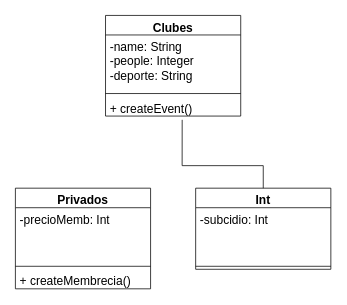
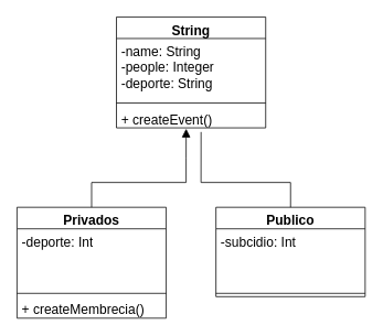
- <mxCell id="2" value="Clubes&lt;br&gt;" style="swimlane;fontStyle=1;align=center;verticalAlign=top;childLayout=stackLayout;horizontal=1;startSize=26;horizontalStack=0;resizeParent=1;resizeParentMax=0;resizeLast=0;collapsible=1;marginBottom=0;whiteSpace=wrap;html=1;fontSize=16;" vertex="1" parent="1"><mxGeometry x="140" y="20" width="180" height="134" as="geometry" /></mxCell>
+ <mxCell id="2" value="String&lt;br&gt;" style="swimlane;fontStyle=1;align=center;verticalAlign=top;childLayout=stackLayout;horizontal=1;startSize=26;horizontalStack=0;resizeParent=1;resizeParentMax=0;resizeLast=0;collapsible=1;marginBottom=0;whiteSpace=wrap;html=1;fontSize=16;" vertex="1" parent="1"><mxGeometry x="140" y="20" width="180" height="134" as="geometry" /></mxCell>
+ <mxCell id="14" value="" style="html=1;verticalAlign=bottom;endArrow=block;curved=0;rounded=0;fontSize=12;startSize=8;endSize=8;exitX=0.5;exitY=0;exitDx=0;exitDy=0;entryX=0.467;entryY=1.038;entryDx=0;entryDy=0;entryPerimeter=0;" edge="1" parent="1" source="6" target="5"><mxGeometry width="80" relative="1" as="geometry"><mxPoint x="100" y="220" as="sourcePoint" /><mxPoint x="180" y="220" as="targetPoint" /><Array as="points"><mxPoint x="110" y="220" /><mxPoint x="224" y="220" /><mxPoint x="224" y="190" /></Array></mxGeometry></mxCell>
- <mxCell id="10" value="Int" style="swimlane;fontStyle=1;align=center;verticalAlign=top;childLayout=stackLayout;horizontal=1;startSize=26;horizontalStack=0;resizeParent=1;resizeParentMax=0;resizeLast=0;collapsible=1;marginBottom=0;whiteSpace=wrap;html=1;fontSize=16;" vertex="1" parent="1"><mxGeometry x="260" y="250" width="180" height="108" as="geometry" /></mxCell>
+ <mxCell id="10" value="Publico" style="swimlane;fontStyle=1;align=center;verticalAlign=top;childLayout=stackLayout;horizontal=1;startSize=26;horizontalStack=0;resizeParent=1;resizeParentMax=0;resizeLast=0;collapsible=1;marginBottom=0;whiteSpace=wrap;html=1;fontSize=16;" vertex="1" parent="1"><mxGeometry x="260" y="250" width="180" height="108" as="geometry" /></mxCell>
- <mxCell id="7" value="-precioMemb: Int" style="text;strokeColor=none;fillColor=none;align=left;verticalAlign=top;spacingLeft=4;spacingRight=4;overflow=hidden;rotatable=0;points=[[0,0.5],[1,0.5]];portConstraint=eastwest;whiteSpace=wrap;html=1;fontSize=16;" vertex="1" parent="6"><mxGeometry y="26" width="180" height="74" as="geometry" /></mxCell>
+ <mxCell id="7" value="-deporte: Int" style="text;strokeColor=none;fillColor=none;align=left;verticalAlign=top;spacingLeft=4;spacingRight=4;overflow=hidden;rotatable=0;points=[[0,0.5],[1,0.5]];portConstraint=eastwest;whiteSpace=wrap;html=1;fontSize=16;" vertex="1" parent="6"><mxGeometry y="26" width="180" height="74" as="geometry" /></mxCell>
